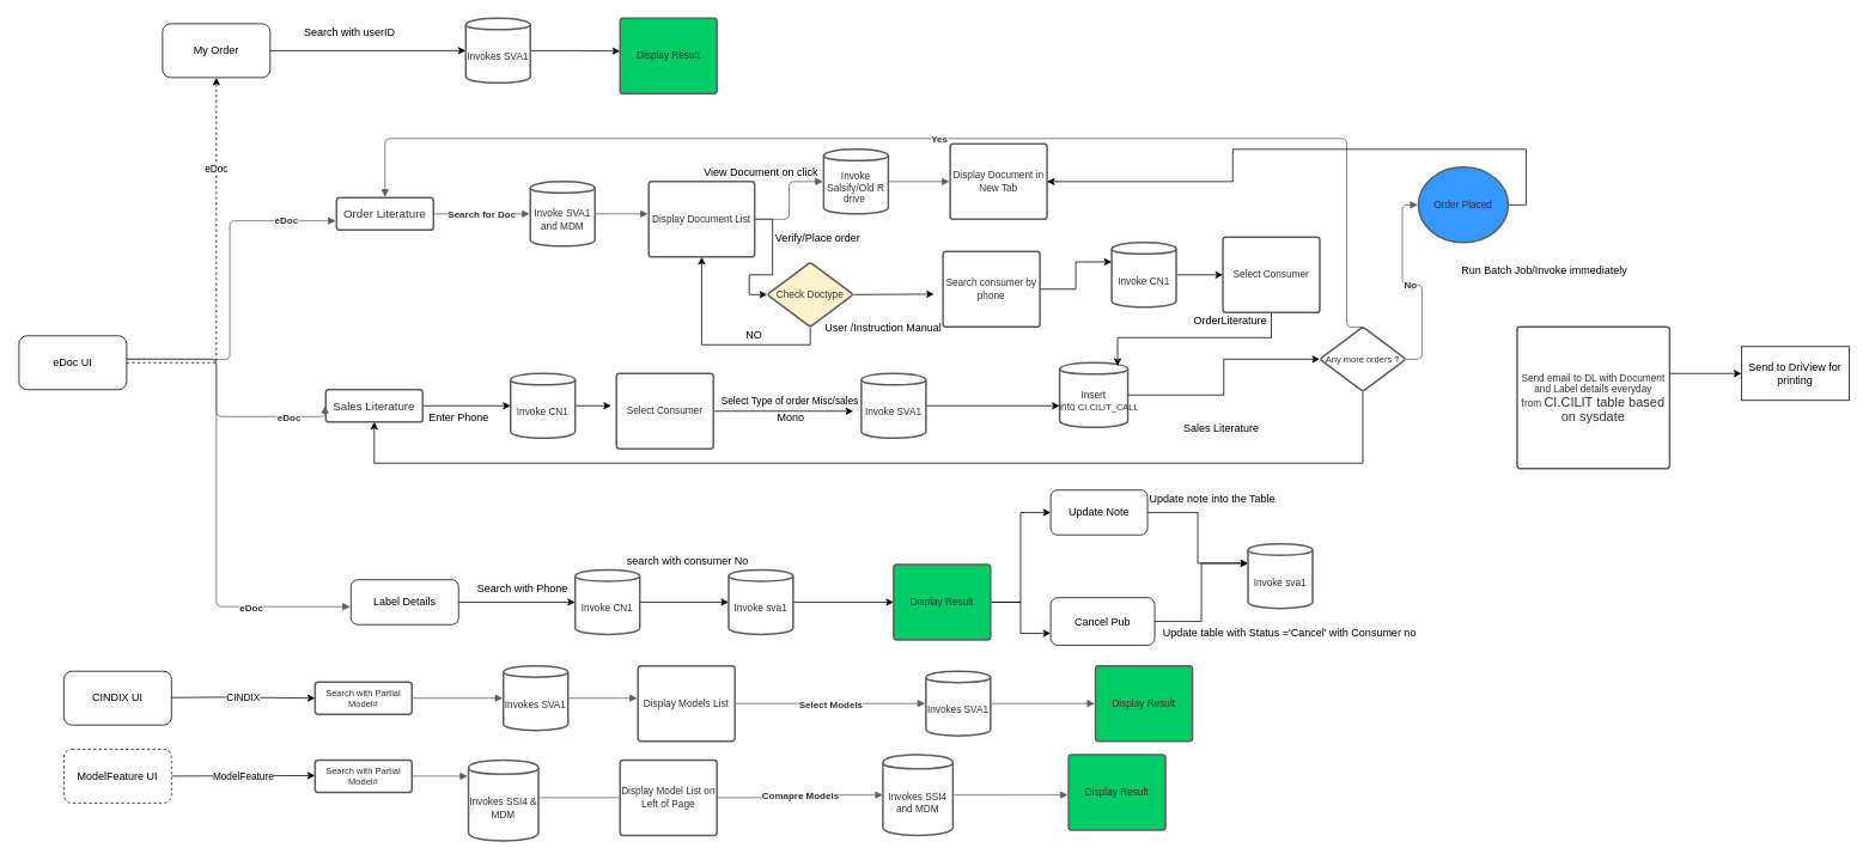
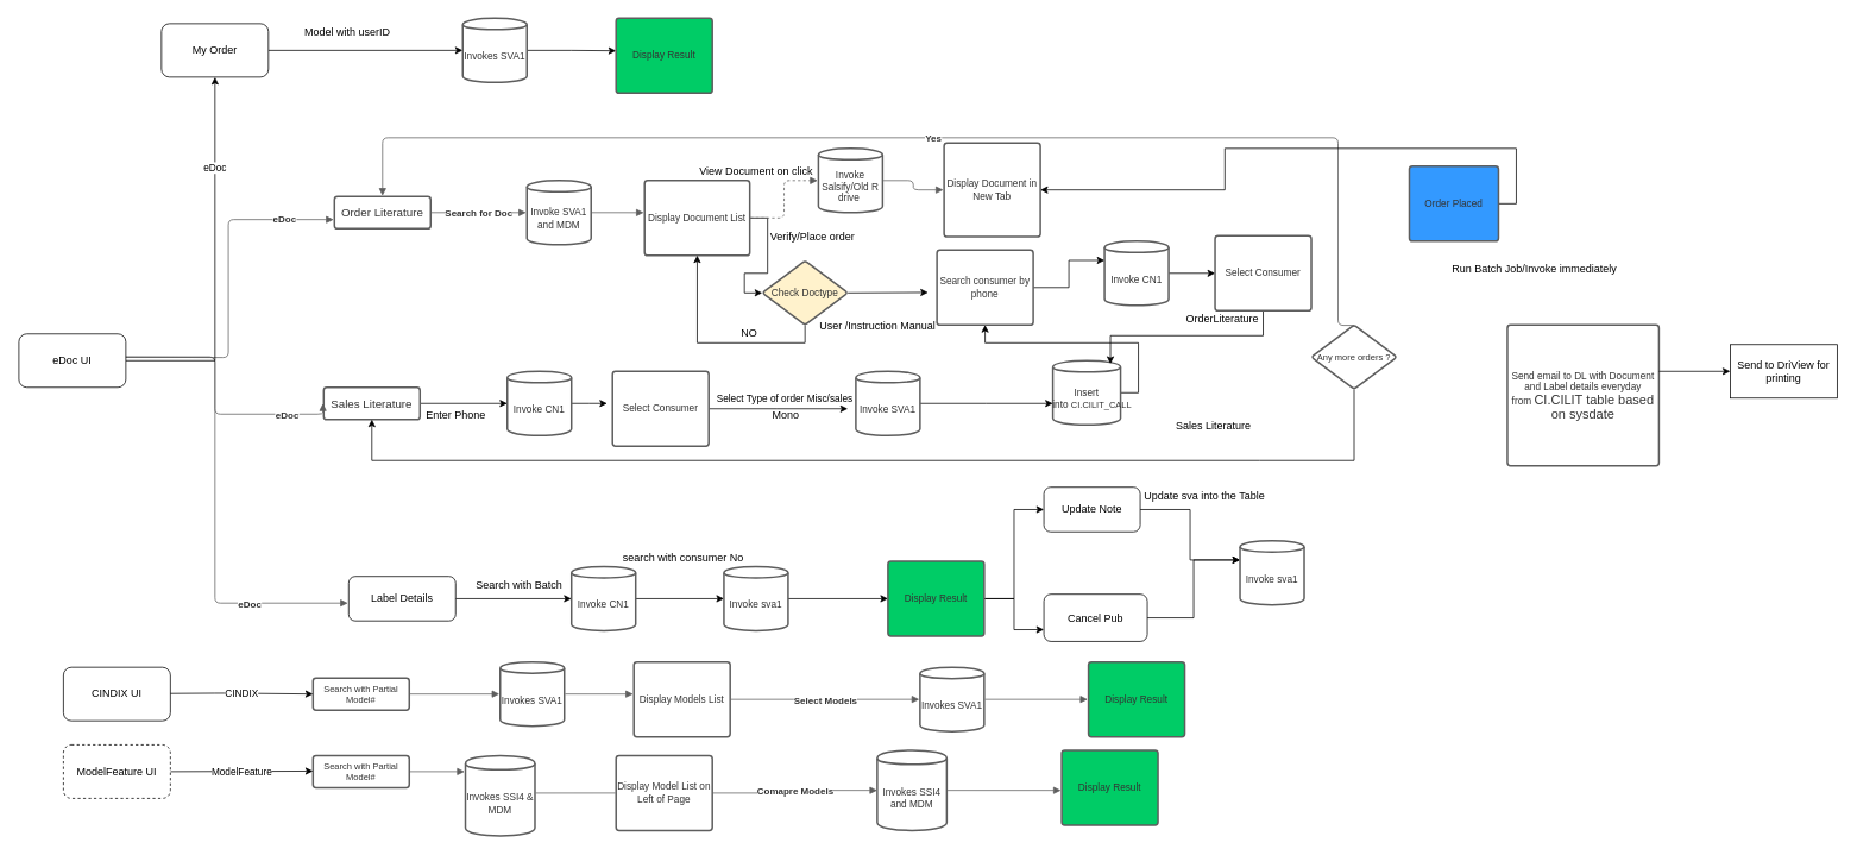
- <mxCell id="109" value="Search with userID&amp;nbsp;" style="text;html=1;align=center;verticalAlign=middle;resizable=0;points=[];autosize=1;" parent="1" vertex="1"><mxGeometry x="330" y="26" width="120" height="20" as="geometry" /></mxCell>
+ <mxCell id="109" value="Model with userID&amp;nbsp;" style="text;html=1;align=center;verticalAlign=middle;resizable=0;points=[];autosize=1;" parent="1" vertex="1"><mxGeometry x="330" y="26" width="120" height="20" as="geometry" /></mxCell>
- <mxCell id="37" value="Display Document in New Tab " style="html=1;overflow=block;whiteSpace=wrap;;whiteSpace=wrap;fontSize=11;fontColor=#333333;spacing=0;strokeColor=#5E5E5E;rounded=1;absoluteArcSize=1;arcSize=7;strokeWidth=2;" parent="1" vertex="1" zOrder="68"><mxGeometry x="1058" y="160" width="108" height="84" as="geometry" /></mxCell>
+ <mxCell id="37" value="Display Document in New Tab " style="html=1;overflow=block;whiteSpace=wrap;;whiteSpace=wrap;fontSize=11;fontColor=#333333;spacing=0;strokeColor=#5E5E5E;rounded=1;absoluteArcSize=1;arcSize=7;strokeWidth=2;" parent="1" vertex="1" zOrder="68"><mxGeometry x="1058" y="160" width="108" height="105" as="geometry" /></mxCell>
- <mxCell id="39" value="" style="html=1;jettySize=18;whiteSpace=wrap;fontSize=11;strokeColor=#5E5E5E;rounded=1;arcSize=12;edgeStyle=orthogonalEdgeStyle;startArrow=none;;endArrow=block;endFill=1;;exitX=1.008;exitY=0.5;exitPerimeter=0;entryX=-0.012;entryY=0.5;entryPerimeter=0;" parent="1" source="35" target="38" edge="1"><mxGeometry width="100" height="100" relative="1" as="geometry"><Array as="points" /></mxGeometry></mxCell>
+ <mxCell id="39" value="" style="html=1;jettySize=18;whiteSpace=wrap;fontSize=11;strokeColor=#5E5E5E;rounded=1;arcSize=12;edgeStyle=orthogonalEdgeStyle;startArrow=none;endArrow=block;endFill=1;exitX=1.008;exitY=0.5;exitPerimeter=0;entryX=-0.012;entryY=0.5;entryPerimeter=0;dashed=1;" parent="1" source="35" target="38" edge="1"><mxGeometry width="100" height="100" relative="1" as="geometry"><Array as="points" /></mxGeometry></mxCell>
- <mxCell id="54" value="Order Placed" style="ellipse;html=1;overflow=block;whiteSpace=wrap;whiteSpace=wrap;fontSize=11;fontColor=#333333;spacing=0;strokeColor=#5e5e5e;strokeOpacity=100;absoluteArcSize=1;arcSize=7;strokeWidth=2;fillColor=#3399FF;" parent="1" vertex="1" zOrder="79"><mxGeometry x="1580" y="186" width="100" height="84" as="geometry" /></mxCell>
+ <mxCell id="54" value="Order Placed" style="html=1;overflow=block;whiteSpace=wrap;;whiteSpace=wrap;fontSize=11;fontColor=#333333;spacing=0;strokeColor=#5e5e5e;strokeOpacity=100;rounded=1;absoluteArcSize=1;arcSize=7;strokeWidth=2;fillColor=#3399FF;" parent="1" vertex="1" zOrder="79"><mxGeometry x="1580" y="186" width="100" height="84" as="geometry" /></mxCell>
- <mxCell id="82" style="edgeStyle=orthogonalEdgeStyle;rounded=0;orthogonalLoop=1;jettySize=auto;html=1;exitX=1;exitY=0.5;exitDx=0;exitDy=0;dashed=1;" parent="1" source="84" target="106" edge="1"><mxGeometry relative="1" as="geometry"><mxPoint x="230" y="86" as="targetPoint" /></mxGeometry></mxCell>
+ <mxCell id="82" style="edgeStyle=orthogonalEdgeStyle;rounded=0;orthogonalLoop=1;jettySize=auto;html=1;exitX=1;exitY=0.5;exitDx=0;exitDy=0;" parent="1" source="84" target="106" edge="1"><mxGeometry relative="1" as="geometry"><mxPoint x="230" y="86" as="targetPoint" /></mxGeometry></mxCell>
- <mxCell id="51" value="" style="html=1;jettySize=18;whiteSpace=wrap;fontSize=10;fontColor=#333333;fontStyle=1;strokeColor=#5E5E5E;rounded=1;arcSize=12;edgeStyle=orthogonalEdgeStyle;startArrow=none;;endArrow=block;endFill=1;;exitX=0.991;exitY=0.5;exitPerimeter=0;entryX=-0.008;entryY=0.5;entryPerimeter=0;" parent="1" source="48" target="54" edge="1"><mxGeometry width="100" height="100" relative="1" as="geometry"><Array as="points" /></mxGeometry></mxCell>
- <mxCell id="52" value="No" style="text;html=1;resizable=0;labelBackgroundColor=#ffffff;align=center;verticalAlign=middle;fontStyle=1;fontColor=#333333;;fontSize=10.667;" parent="51" vertex="1"><mxGeometry relative="1" as="geometry" /></mxCell>
- <mxCell id="41" style="edgeStyle=orthogonalEdgeStyle;rounded=0;orthogonalLoop=1;jettySize=auto;html=1;exitX=1;exitY=0.5;exitDx=0;exitDy=0;entryX=0;entryY=0.5;entryDx=0;entryDy=0;" parent="1" source="42" target="48" edge="1"><mxGeometry relative="1" as="geometry"><mxPoint x="1290" y="328" as="targetPoint" /></mxGeometry></mxCell>
+ <mxCell id="41" style="edgeStyle=orthogonalEdgeStyle;rounded=0;orthogonalLoop=1;jettySize=auto;html=1;exitX=1;exitY=0.5;exitDx=0;exitDy=0;" parent="1" source="42" target="75" edge="1"><mxGeometry relative="1" as="geometry"><mxPoint x="1290" y="328" as="targetPoint" /></mxGeometry></mxCell>
- <mxCell id="103" value="Update note into the Table" style="text;html=1;align=center;verticalAlign=middle;resizable=0;points=[];autosize=1;" parent="1" vertex="1"><mxGeometry x="1270" y="546" width="160" height="20" as="geometry" /></mxCell>
+ <mxCell id="103" value="Update sva into the Table" style="text;html=1;align=center;verticalAlign=middle;resizable=0;points=[];autosize=1;" parent="1" vertex="1"><mxGeometry x="1270" y="546" width="160" height="20" as="geometry" /></mxCell>
- <mxCell id="91" value="Search with Phone" style="text;html=1;align=center;verticalAlign=middle;resizable=0;points=[];autosize=1;" parent="1" vertex="1"><mxGeometry x="521" y="646" width="120" height="20" as="geometry" /></mxCell>
+ <mxCell id="91" value="Search with Batch" style="text;html=1;align=center;verticalAlign=middle;resizable=0;points=[];autosize=1;" parent="1" vertex="1"><mxGeometry x="521" y="646" width="120" height="20" as="geometry" /></mxCell>
- <mxCell id="104" value="Update table with Status ='Cancel' with Consumer no" style="text;html=1;align=center;verticalAlign=middle;resizable=0;points=[];autosize=1;" parent="1" vertex="1"><mxGeometry x="1286" y="696" width="300" height="20" as="geometry" /></mxCell>
